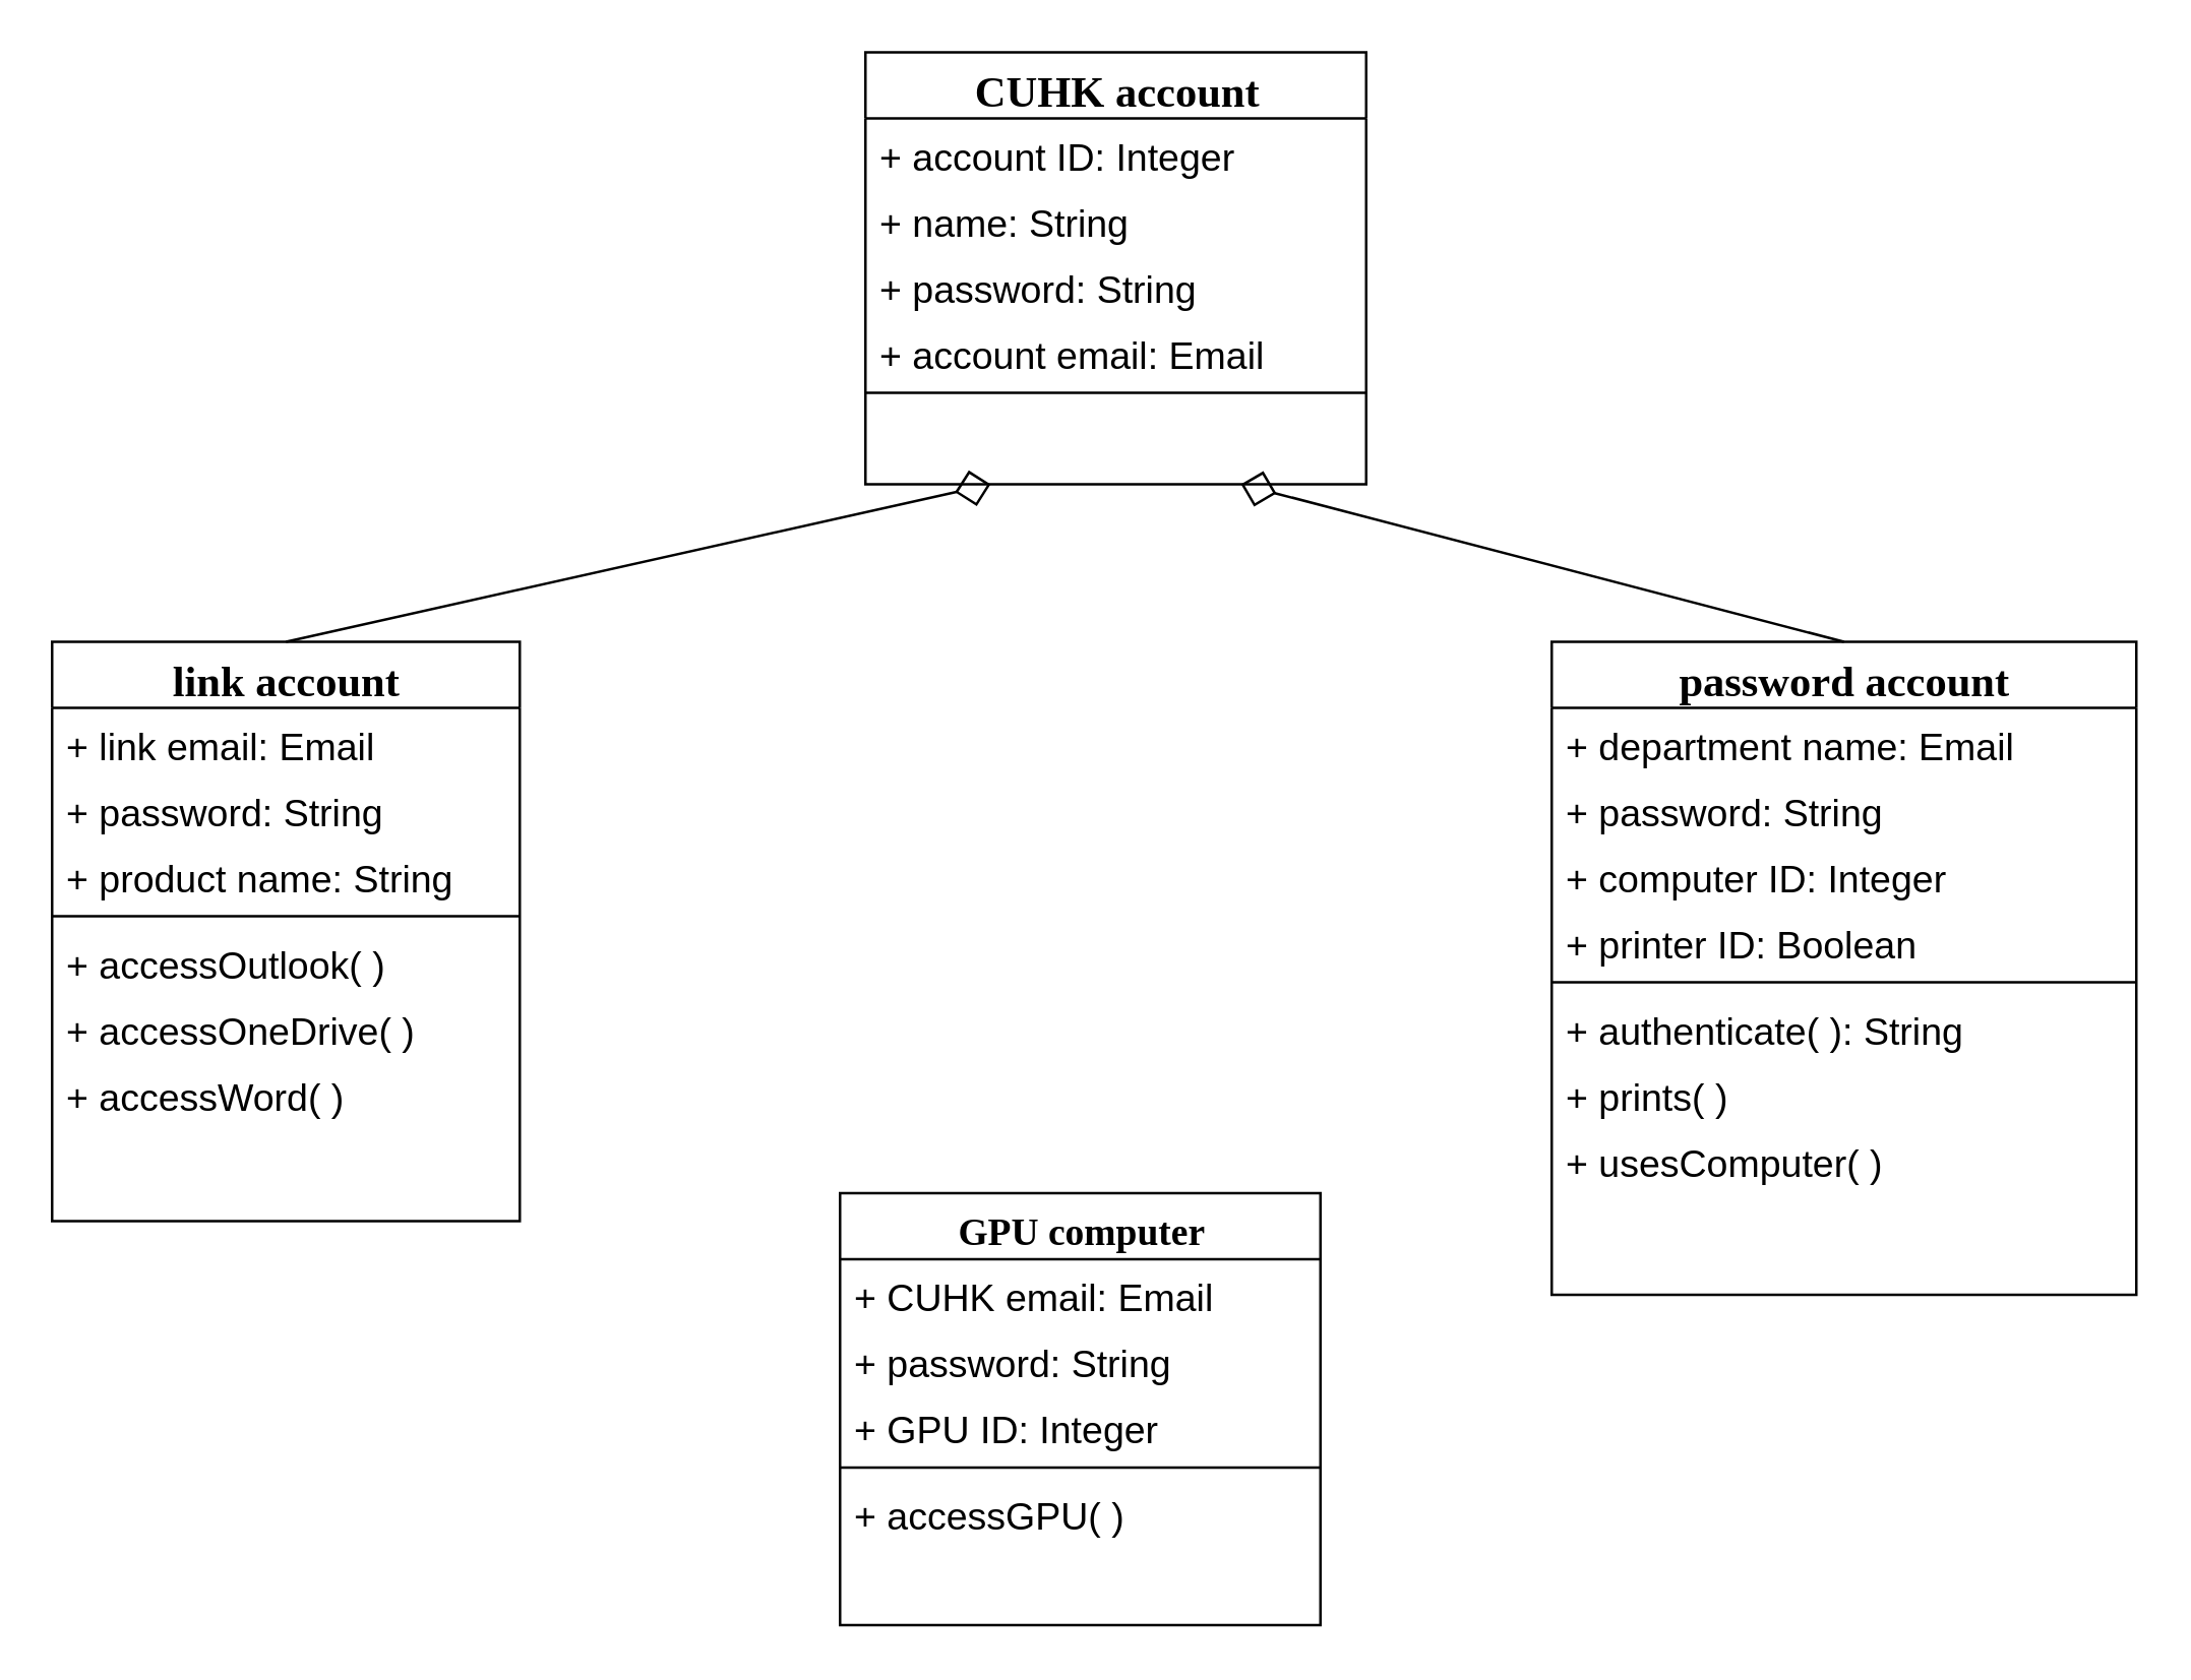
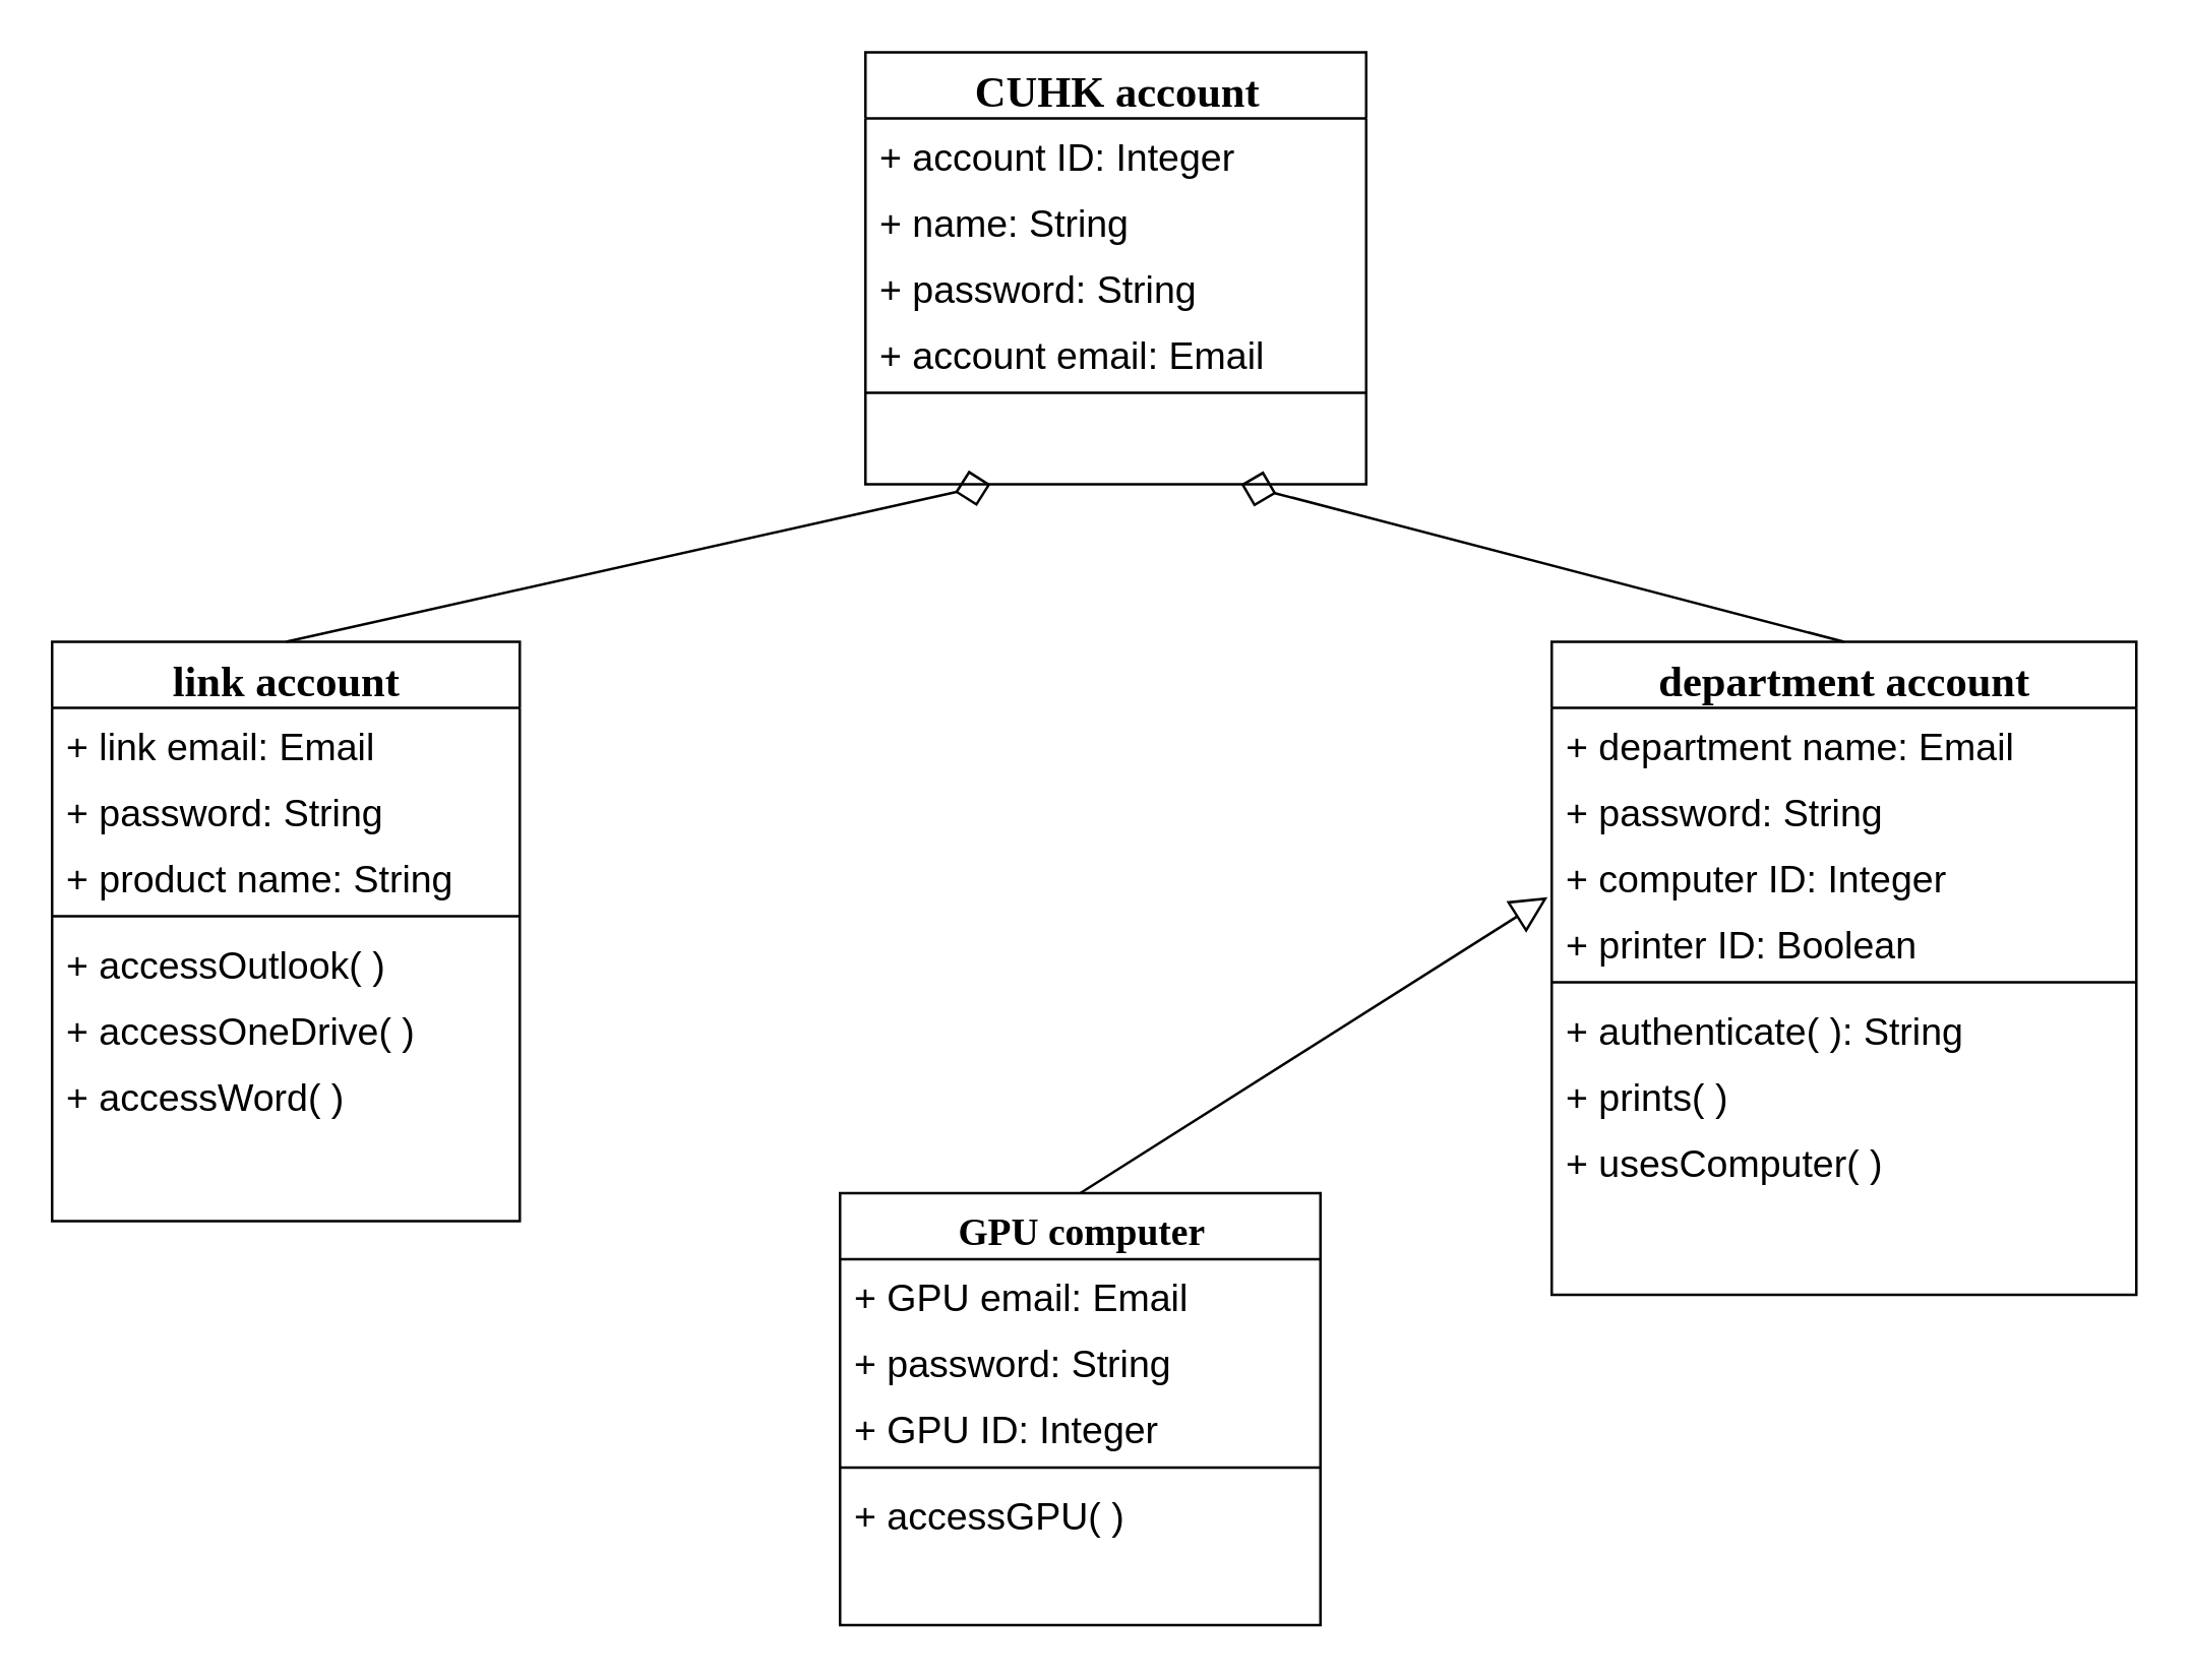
- <mxCell id="23" value="&lt;font style=&quot;font-size: 17px&quot;&gt;password account&lt;/font&gt;" style="swimlane;html=1;fontStyle=1;align=center;verticalAlign=top;childLayout=stackLayout;horizontal=1;startSize=26;horizontalStack=0;resizeParent=1;resizeLast=0;collapsible=1;marginBottom=0;swimlaneFillColor=#ffffff;rounded=0;shadow=0;comic=0;labelBackgroundColor=none;strokeColor=#000000;strokeWidth=1;fillColor=none;fontFamily=Verdana;fontSize=15;fontColor=#000000;" parent="1" vertex="1"><mxGeometry x="610" y="252" width="230" height="257" as="geometry" /></mxCell>
+ <mxCell id="23" value="&lt;font style=&quot;font-size: 17px&quot;&gt;department account&lt;/font&gt;" style="swimlane;html=1;fontStyle=1;align=center;verticalAlign=top;childLayout=stackLayout;horizontal=1;startSize=26;horizontalStack=0;resizeParent=1;resizeLast=0;collapsible=1;marginBottom=0;swimlaneFillColor=#ffffff;rounded=0;shadow=0;comic=0;labelBackgroundColor=none;strokeColor=#000000;strokeWidth=1;fillColor=none;fontFamily=Verdana;fontSize=15;fontColor=#000000;" parent="1" vertex="1"><mxGeometry x="610" y="252" width="230" height="257" as="geometry" /></mxCell>
+ <mxCell id="34" value="" style="endArrow=block;endFill=0;endSize=12;html=1;exitX=0.5;exitY=0;exitDx=0;exitDy=0;entryX=-0.007;entryY=-0.135;entryDx=0;entryDy=0;entryPerimeter=0;fontSize=15;" parent="1" source="17" target="27" edge="1"><mxGeometry width="160" relative="1" as="geometry"><mxPoint x="590" y="406" as="sourcePoint" /><mxPoint x="290" y="313" as="targetPoint" /></mxGeometry></mxCell>
- <mxCell id="18" value="+ CUHK email: Email" style="text;html=1;strokeColor=none;fillColor=none;align=left;verticalAlign=top;spacingLeft=4;spacingRight=4;whiteSpace=wrap;overflow=hidden;rotatable=0;points=[[0,0.5],[1,0.5]];portConstraint=eastwest;fontSize=15;" parent="17" vertex="1"><mxGeometry y="26" width="189" height="26" as="geometry" /></mxCell>
+ <mxCell id="18" value="+ GPU email: Email" style="text;html=1;strokeColor=none;fillColor=none;align=left;verticalAlign=top;spacingLeft=4;spacingRight=4;whiteSpace=wrap;overflow=hidden;rotatable=0;points=[[0,0.5],[1,0.5]];portConstraint=eastwest;fontSize=15;" parent="17" vertex="1"><mxGeometry y="26" width="189" height="26" as="geometry" /></mxCell>
